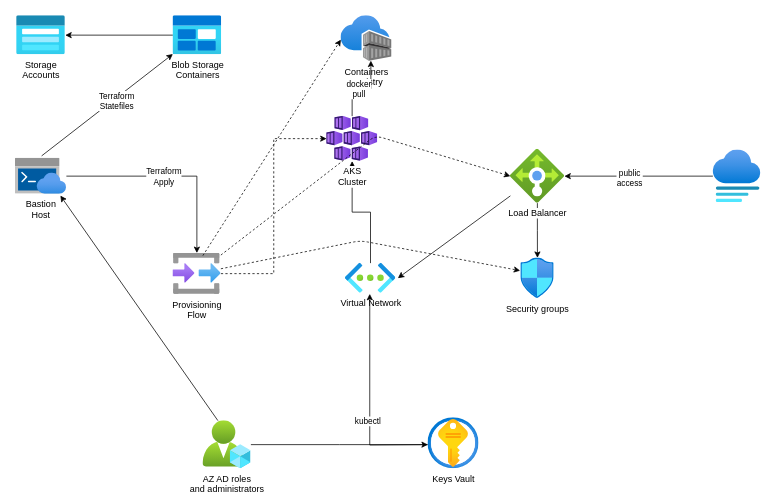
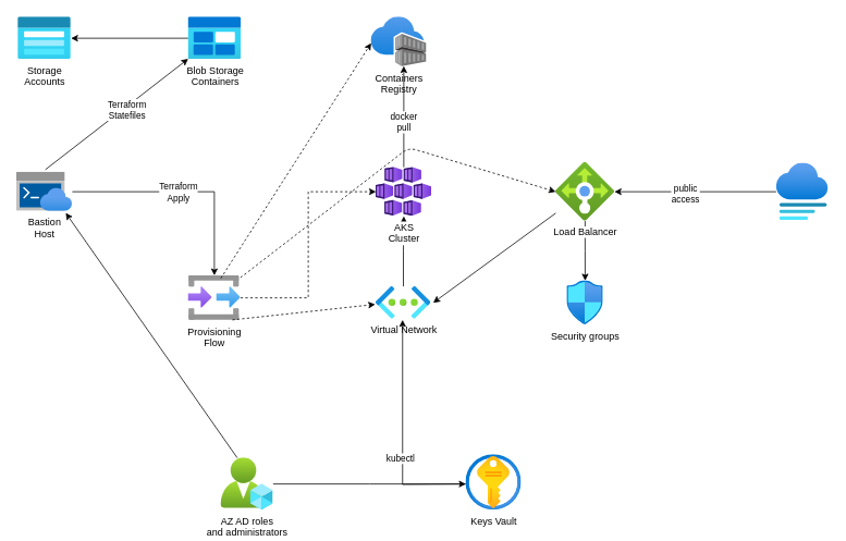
+ <mxCell id="5" style="edgeStyle=orthogonalEdgeStyle;orthogonalLoop=1;jettySize=auto;html=1;strokeColor=none;curved=1;" parent="1" source="6" target="29" edge="1"><mxGeometry relative="1" as="geometry"><Array as="points"><mxPoint x="262" y="150" /><mxPoint x="716" y="150" /></Array></mxGeometry></mxCell>
- <mxCell id="19" value="AKS&lt;br&gt;Cluster" style="aspect=fixed;html=1;points=[];align=center;image;fontSize=12;image=img/lib/azure2/containers/Kubernetes_Services.svg;" parent="1" vertex="1"><mxGeometry x="435" y="154" width="68" height="60" as="geometry" /></mxCell>
+ <mxCell id="19" value="AKS&lt;br&gt;Cluster" style="aspect=fixed;html=1;points=[];align=center;image;fontSize=12;image=img/lib/azure2/containers/Kubernetes_Services.svg;" parent="1" vertex="1"><mxGeometry x="460" y="204" width="68" height="60" as="geometry" /></mxCell>
- <mxCell id="35" value="" style="endArrow=classic;html=1;dashed=1;entryX=-0.017;entryY=0.315;entryDx=0;entryDy=0;entryPerimeter=0;" parent="1" source="6" target="22" edge="1"><mxGeometry width="50" height="50" relative="1" as="geometry"><mxPoint x="380" y="310" as="sourcePoint" /><mxPoint x="430" y="260" as="targetPoint" /><Array as="points"><mxPoint x="480" y="320" /></Array></mxGeometry></mxCell>
+ <mxCell id="26" value="" style="endArrow=classic;html=1;exitX=0.844;exitY=0.991;exitDx=0;exitDy=0;exitPerimeter=0;entryX=-0.015;entryY=0.55;entryDx=0;entryDy=0;entryPerimeter=0;dashed=1;" parent="1" source="6" target="8" edge="1"><mxGeometry width="50" height="50" relative="1" as="geometry"><mxPoint x="300" y="430" as="sourcePoint" /><mxPoint x="350" y="380" as="targetPoint" /></mxGeometry></mxCell>
